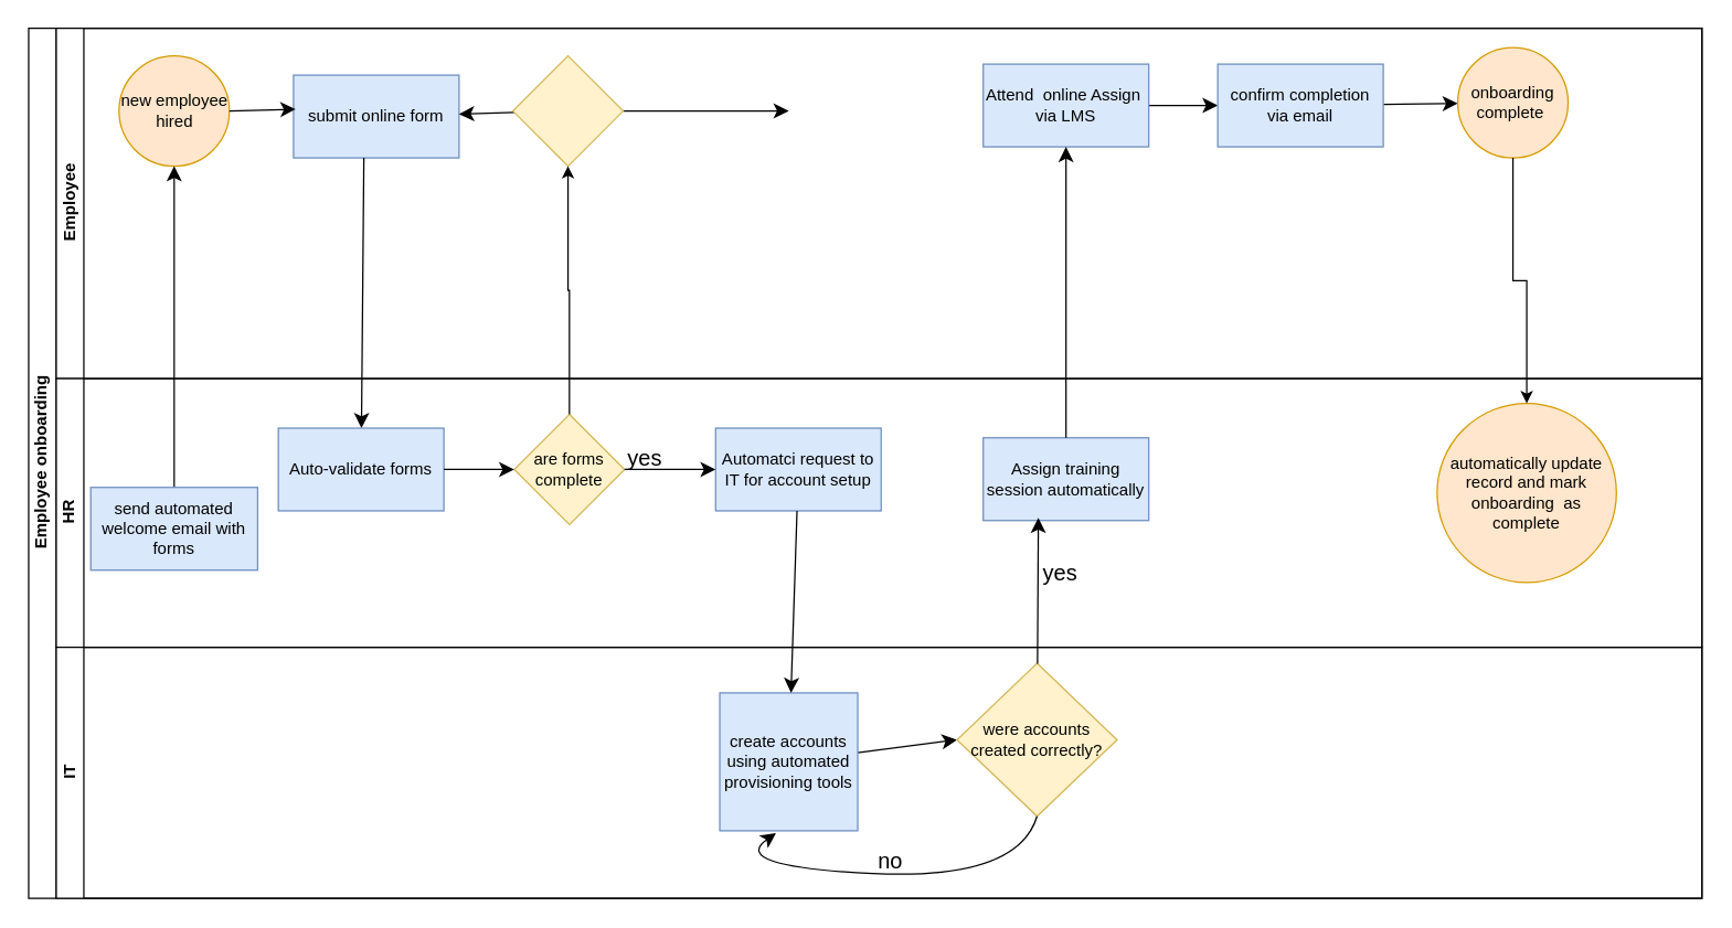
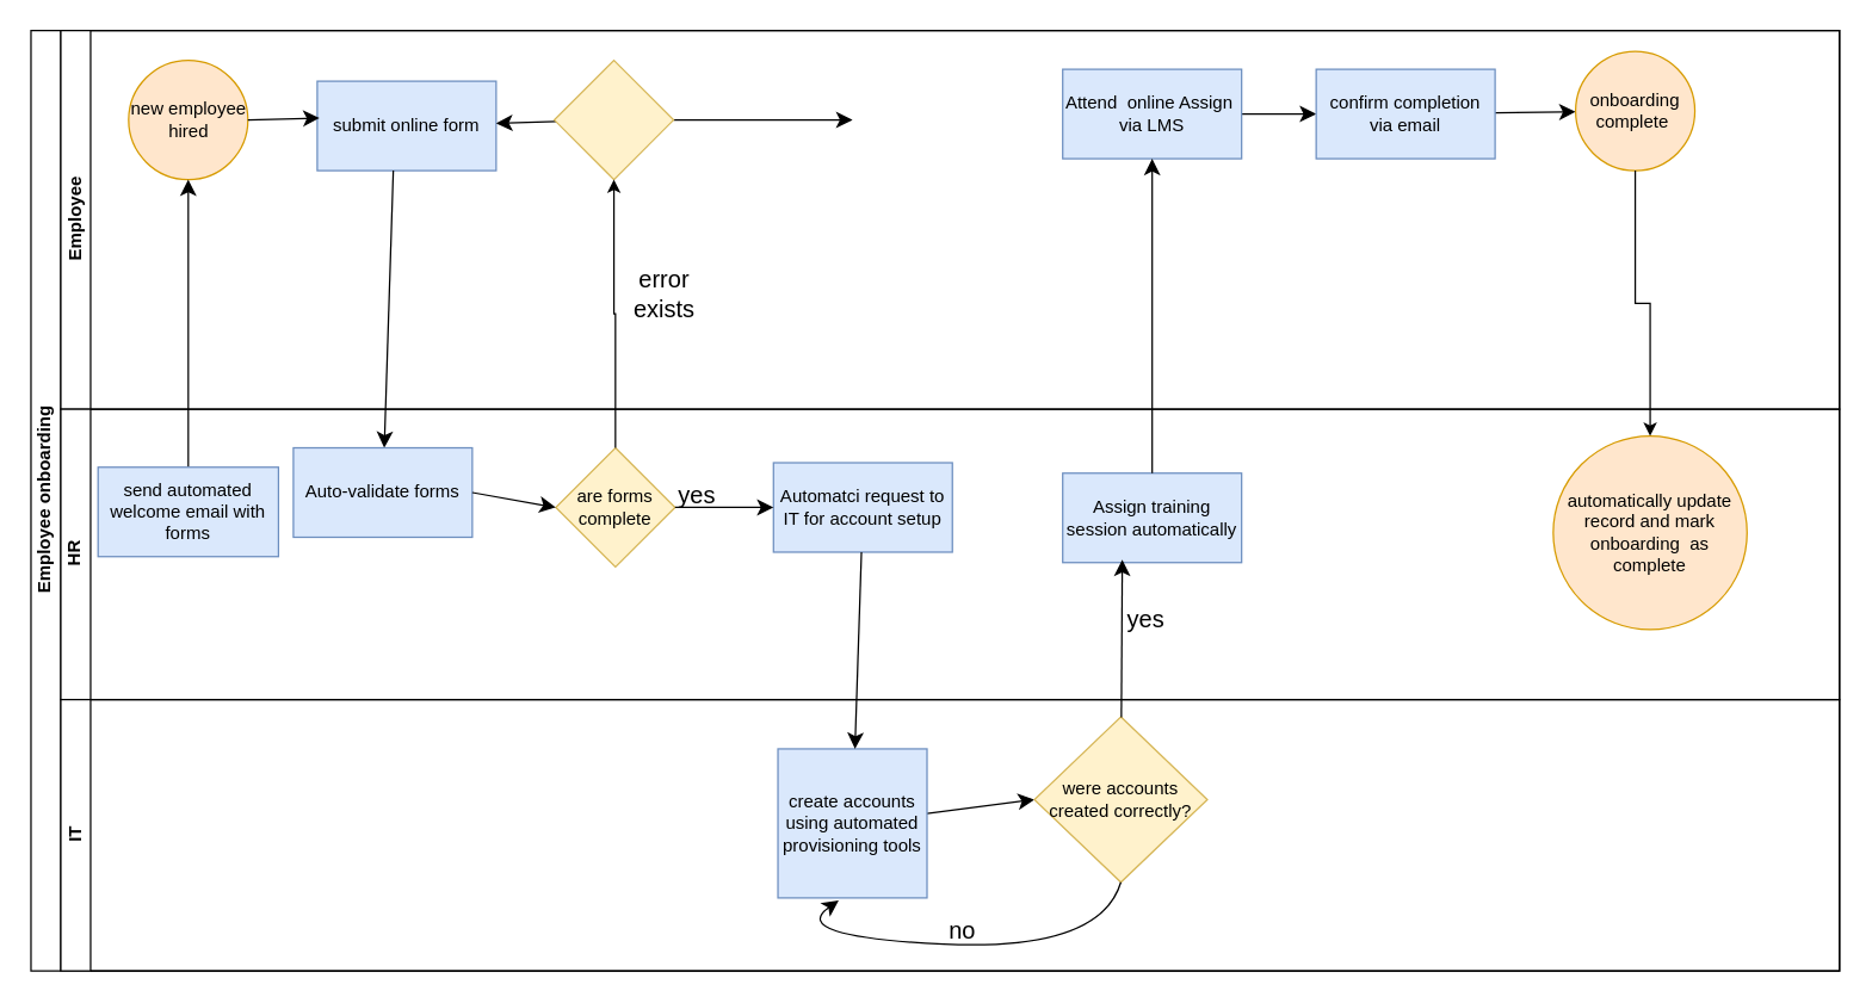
+ <mxCell id="7" value="error exists" style="text;strokeColor=none;fillColor=none;html=1;align=center;verticalAlign=middle;whiteSpace=wrap;rounded=0;fontSize=16;" parent="3" vertex="1"><mxGeometry x="375" y="162" width="60" height="30" as="geometry" /></mxCell>
- <mxCell id="20" value="Auto-validate forms" style="rounded=0;whiteSpace=wrap;html=1;fillColor=#dae8fc;strokeColor=#6c8ebf;" parent="18" vertex="1"><mxGeometry x="161" y="36" width="120" height="60" as="geometry" /></mxCell>
+ <mxCell id="20" value="Auto-validate forms" style="rounded=0;whiteSpace=wrap;html=1;fillColor=#dae8fc;strokeColor=#6c8ebf;" parent="18" vertex="1"><mxGeometry x="156" y="26" width="120" height="60" as="geometry" /></mxCell>
- <mxCell id="19" value="&lt;font&gt;send automated welcome email with forms&lt;/font&gt;" style="rounded=0;whiteSpace=wrap;html=1;fillColor=#dae8fc;strokeColor=#6c8ebf;" parent="18" vertex="1"><mxGeometry x="25" y="79" width="121" height="60" as="geometry" /></mxCell>
+ <mxCell id="19" value="&lt;font&gt;send automated welcome email with forms&lt;/font&gt;" style="rounded=0;whiteSpace=wrap;html=1;fillColor=#dae8fc;strokeColor=#6c8ebf;" parent="18" vertex="1"><mxGeometry x="25" y="39" width="121" height="60" as="geometry" /></mxCell>
